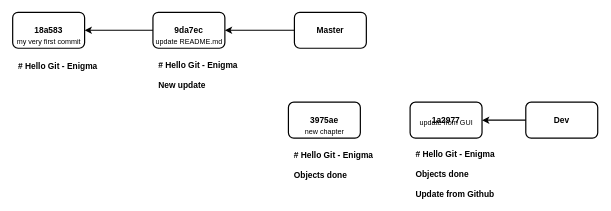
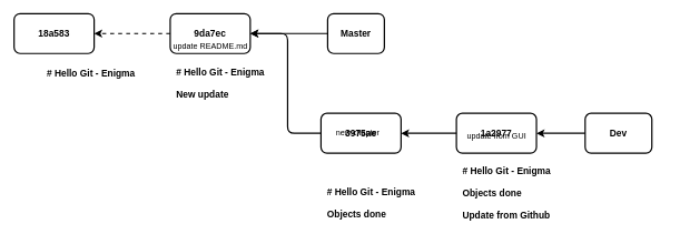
- <mxCell id="4" value="" style="endArrow=classic;html=1;entryX=1;entryY=0.5;entryDx=0;entryDy=0;exitX=0;exitY=0.5;exitDx=0;exitDy=0;strokeWidth=2;strokeColor=#000000;" parent="1" source="2" target="3" edge="1"><mxGeometry width="50" height="50" relative="1" as="geometry"><mxPoint x="210" y="80" as="sourcePoint" /><mxPoint x="280" y="30" as="targetPoint" /></mxGeometry></mxCell>
+ <mxCell id="4" value="" style="endArrow=classic;html=1;entryX=1;entryY=0.5;entryDx=0;entryDy=0;exitX=0;exitY=0.5;exitDx=0;exitDy=0;strokeWidth=2;strokeColor=#000000;dashed=1;" parent="1" source="2" target="3" edge="1"><mxGeometry width="50" height="50" relative="1" as="geometry"><mxPoint x="210" y="80" as="sourcePoint" /><mxPoint x="280" y="30" as="targetPoint" /></mxGeometry></mxCell>
- <mxCell id="9" value="&lt;b&gt;&lt;font style=&quot;font-size: 14px&quot; color=&quot;#000000&quot;&gt;Master&lt;/font&gt;&lt;/b&gt;" style="rounded=1;whiteSpace=wrap;html=1;fillColor=none;strokeColor=#000000;strokeWidth=2;" parent="1" vertex="1"><mxGeometry x="490" y="20" width="120" height="60" as="geometry" /></mxCell>
+ <mxCell id="9" value="&lt;b&gt;&lt;font style=&quot;font-size: 14px&quot; color=&quot;#000000&quot;&gt;Master&lt;/font&gt;&lt;/b&gt;" style="rounded=1;whiteSpace=wrap;html=1;fillColor=none;strokeColor=#000000;strokeWidth=2;" parent="1" vertex="1"><mxGeometry x="490" y="20" width="85" height="60" as="geometry" /></mxCell>
- <mxCell id="7" value="&lt;font color=&quot;#000000&quot;&gt;my very first commit&lt;/font&gt;" style="text;html=1;align=center;verticalAlign=middle;resizable=0;points=[];autosize=1;strokeColor=none;fillColor=none;" parent="1" vertex="1"><mxGeometry x="20" y="60" width="120" height="20" as="geometry" /></mxCell>
- <mxCell id="5" value="&lt;font color=&quot;#000000&quot; style=&quot;font-size: 14px&quot;&gt;&lt;b&gt;# Hello Git - Enigma&lt;/b&gt;&lt;/font&gt;" style="text;html=1;align=center;verticalAlign=middle;resizable=0;points=[];autosize=1;strokeColor=none;fillColor=none;" parent="1" vertex="1"><mxGeometry x="20" y="100" width="150" height="20" as="geometry" /></mxCell>
+ <mxCell id="5" value="&lt;font color=&quot;#000000&quot; style=&quot;font-size: 14px&quot;&gt;&lt;b&gt;# Hello Git - Enigma&lt;/b&gt;&lt;/font&gt;" style="text;html=1;align=center;verticalAlign=middle;resizable=0;points=[];autosize=1;strokeColor=none;fillColor=none;" parent="1" vertex="1"><mxGeometry x="60" y="100" width="150" height="20" as="geometry" /></mxCell>
+ <mxCell id="15" value="" style="endArrow=classic;html=1;exitX=0;exitY=0.5;exitDx=0;exitDy=0;strokeWidth=2;strokeColor=#000000;edgeStyle=orthogonalEdgeStyle;entryX=1;entryY=0.5;entryDx=0;entryDy=0;" parent="1" source="12" target="2" edge="1"><mxGeometry width="50" height="50" relative="1" as="geometry"><mxPoint x="230" y="320" as="sourcePoint" /><mxPoint x="370" y="50" as="targetPoint" /><Array as="points"><mxPoint x="430" y="200" /><mxPoint x="430" y="50" /></Array></mxGeometry></mxCell>
+ <mxCell id="19" value="" style="endArrow=classic;html=1;strokeColor=#000000;strokeWidth=2;exitX=0;exitY=0.5;exitDx=0;exitDy=0;entryX=1;entryY=0.5;entryDx=0;entryDy=0;" edge="1" parent="1" source="16" target="12"><mxGeometry width="50" height="50" relative="1" as="geometry"><mxPoint x="826" y="240" as="sourcePoint" /><mxPoint x="876" y="190" as="targetPoint" /></mxGeometry></mxCell>
- <mxCell id="11" value="&lt;b&gt;&lt;font style=&quot;font-size: 14px&quot; color=&quot;#000000&quot;&gt;Dev&lt;/font&gt;&lt;/b&gt;" style="rounded=1;whiteSpace=wrap;html=1;fillColor=none;strokeColor=#000000;strokeWidth=2;" parent="1" vertex="1"><mxGeometry x="876" y="170" width="120" height="60" as="geometry" /></mxCell>
+ <mxCell id="11" value="&lt;b&gt;&lt;font style=&quot;font-size: 14px&quot; color=&quot;#000000&quot;&gt;Dev&lt;/font&gt;&lt;/b&gt;" style="rounded=1;whiteSpace=wrap;html=1;fillColor=none;strokeColor=#000000;strokeWidth=2;" parent="1" vertex="1"><mxGeometry x="876" y="170" width="100" height="60" as="geometry" /></mxCell>
- <mxCell id="14" value="&lt;font color=&quot;#000000&quot;&gt;new chapter&lt;/font&gt;" style="text;html=1;align=center;verticalAlign=middle;resizable=0;points=[];autosize=1;strokeColor=none;fillColor=none;" parent="1" vertex="1"><mxGeometry x="500" y="210" width="80" height="20" as="geometry" /></mxCell>
+ <mxCell id="14" value="&lt;font color=&quot;#000000&quot;&gt;new chapter&lt;/font&gt;" style="text;html=1;align=center;verticalAlign=middle;resizable=0;points=[];autosize=1;strokeColor=none;fillColor=none;" parent="1" vertex="1"><mxGeometry x="495" y="190" width="80" height="20" as="geometry" /></mxCell>
- <mxCell id="13" value="&lt;div style=&quot;text-align: left&quot;&gt;&lt;b style=&quot;color: rgb(0 , 0 , 0) ; font-size: 14px&quot;&gt;# Hello Git - Enigma&lt;/b&gt;&lt;/div&gt;&lt;div style=&quot;text-align: left&quot;&gt;&lt;font color=&quot;#000000&quot;&gt;&lt;span style=&quot;font-size: 14px&quot;&gt;&lt;b&gt;&lt;br&gt;&lt;/b&gt;&lt;/span&gt;&lt;/font&gt;&lt;/div&gt;&lt;b style=&quot;color: rgb(0 , 0 , 0) ; font-size: 14px&quot;&gt;&lt;div style=&quot;text-align: left&quot;&gt;Objects done&lt;/div&gt;&lt;/b&gt;" style="text;html=1;align=center;verticalAlign=middle;resizable=0;points=[];autosize=1;strokeColor=none;fillColor=none;" parent="1" vertex="1"><mxGeometry x="480" y="250" width="150" height="50" as="geometry" /></mxCell>
+ <mxCell id="13" value="&lt;div style=&quot;text-align: left&quot;&gt;&lt;b style=&quot;color: rgb(0 , 0 , 0) ; font-size: 14px&quot;&gt;# Hello Git - Enigma&lt;/b&gt;&lt;/div&gt;&lt;div style=&quot;text-align: left&quot;&gt;&lt;font color=&quot;#000000&quot;&gt;&lt;span style=&quot;font-size: 14px&quot;&gt;&lt;b&gt;&lt;br&gt;&lt;/b&gt;&lt;/span&gt;&lt;/font&gt;&lt;/div&gt;&lt;b style=&quot;color: rgb(0 , 0 , 0) ; font-size: 14px&quot;&gt;&lt;div style=&quot;text-align: left&quot;&gt;Objects done&lt;/div&gt;&lt;/b&gt;" style="text;html=1;align=center;verticalAlign=middle;resizable=0;points=[];autosize=1;strokeColor=none;fillColor=none;" parent="1" vertex="1"><mxGeometry x="480" y="280" width="150" height="50" as="geometry" /></mxCell>
